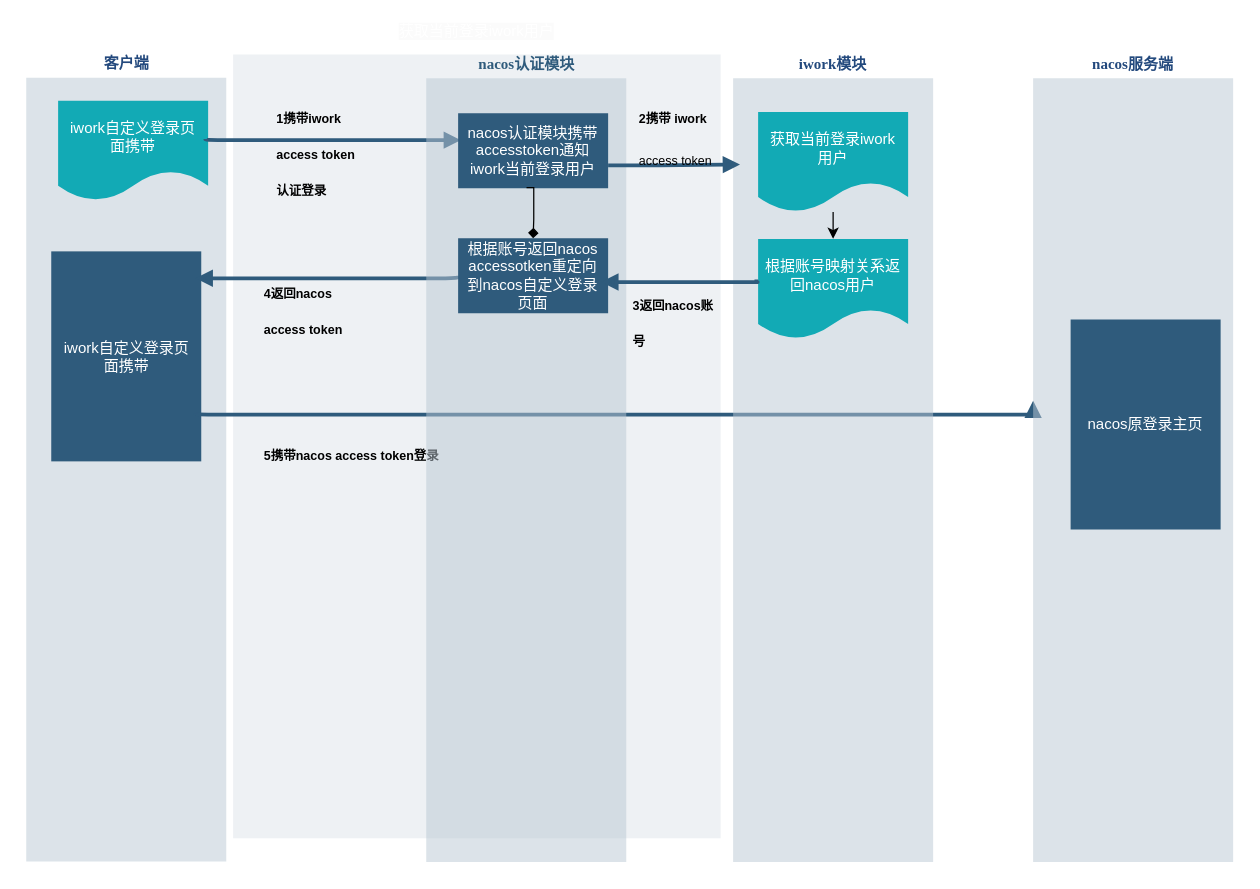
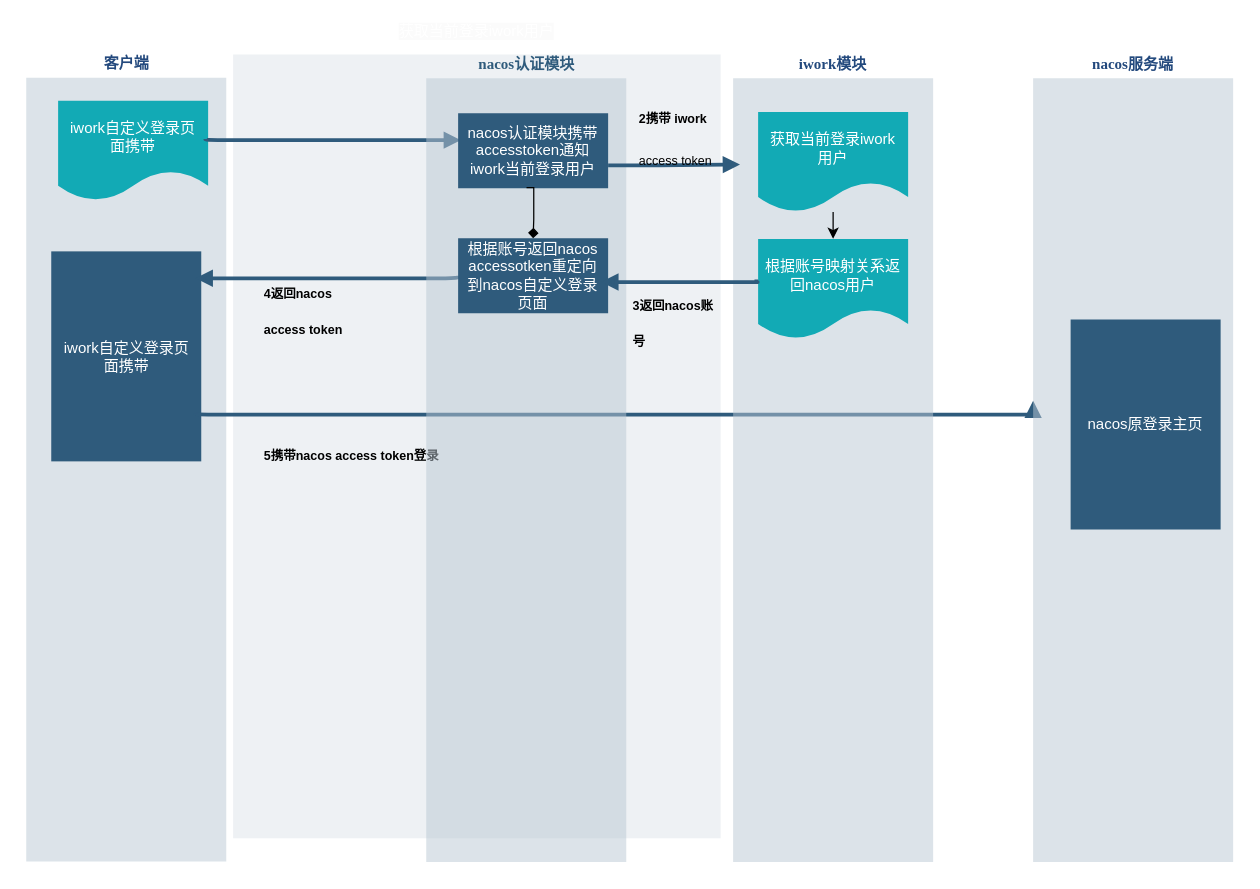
- <mxCell id="9" value="&lt;h1&gt;&lt;font size=&quot;1&quot;&gt;1携带iwork access token认证登录&lt;/font&gt;&lt;/h1&gt;" style="text;html=1;strokeColor=none;fillColor=none;spacing=5;spacingTop=-20;whiteSpace=wrap;overflow=hidden;rounded=0;" vertex="1" parent="5"><mxGeometry x="30" y="50" width="80" height="100" as="geometry" /></mxCell>
